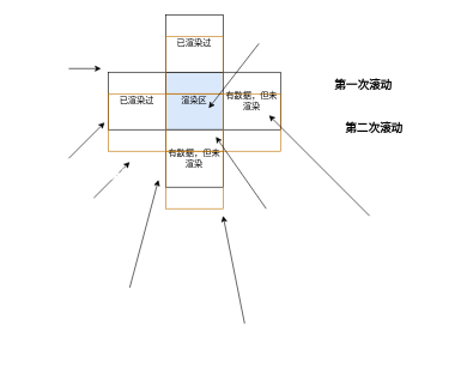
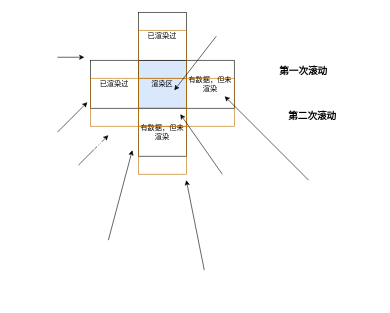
- <mxCell id="14" value="&lt;font style=&quot;font-size: 16px&quot;&gt;第二次滚动&lt;/font&gt;" style="text;strokeColor=none;fillColor=none;html=1;fontSize=24;fontStyle=1;verticalAlign=middle;align=center;" vertex="1" parent="1"><mxGeometry x="470" y="155" width="100" height="40" as="geometry" /></mxCell>
+ <mxCell id="14" value="&lt;font style=&quot;font-size: 16px&quot;&gt;第二次滚动&lt;/font&gt;" style="text;strokeColor=none;fillColor=none;html=1;fontSize=24;fontStyle=1;verticalAlign=middle;align=center;" vertex="1" parent="1"><mxGeometry x="470" y="170" width="100" height="40" as="geometry" /></mxCell>
- <mxCell id="20" value="&lt;font style=&quot;font-size: 16px&quot;&gt;已渲染过，无需操作&lt;/font&gt;" style="text;strokeColor=none;fillColor=none;html=1;fontSize=24;fontStyle=1;verticalAlign=middle;align=center;fontColor=#FFFFFF;" vertex="1" parent="1"><mxGeometry x="60" y="220" width="100" height="40" as="geometry" /></mxCell>
+ <mxCell id="20" value="&lt;font style=&quot;font-size: 16px&quot;&gt;有数据，无需操作&lt;/font&gt;" style="text;strokeColor=none;fillColor=none;html=1;fontSize=24;fontStyle=1;verticalAlign=middle;align=center;fontColor=#FFFFFF;" vertex="1" parent="1"><mxGeometry x="60" y="220" width="100" height="40" as="geometry" /></mxCell>
